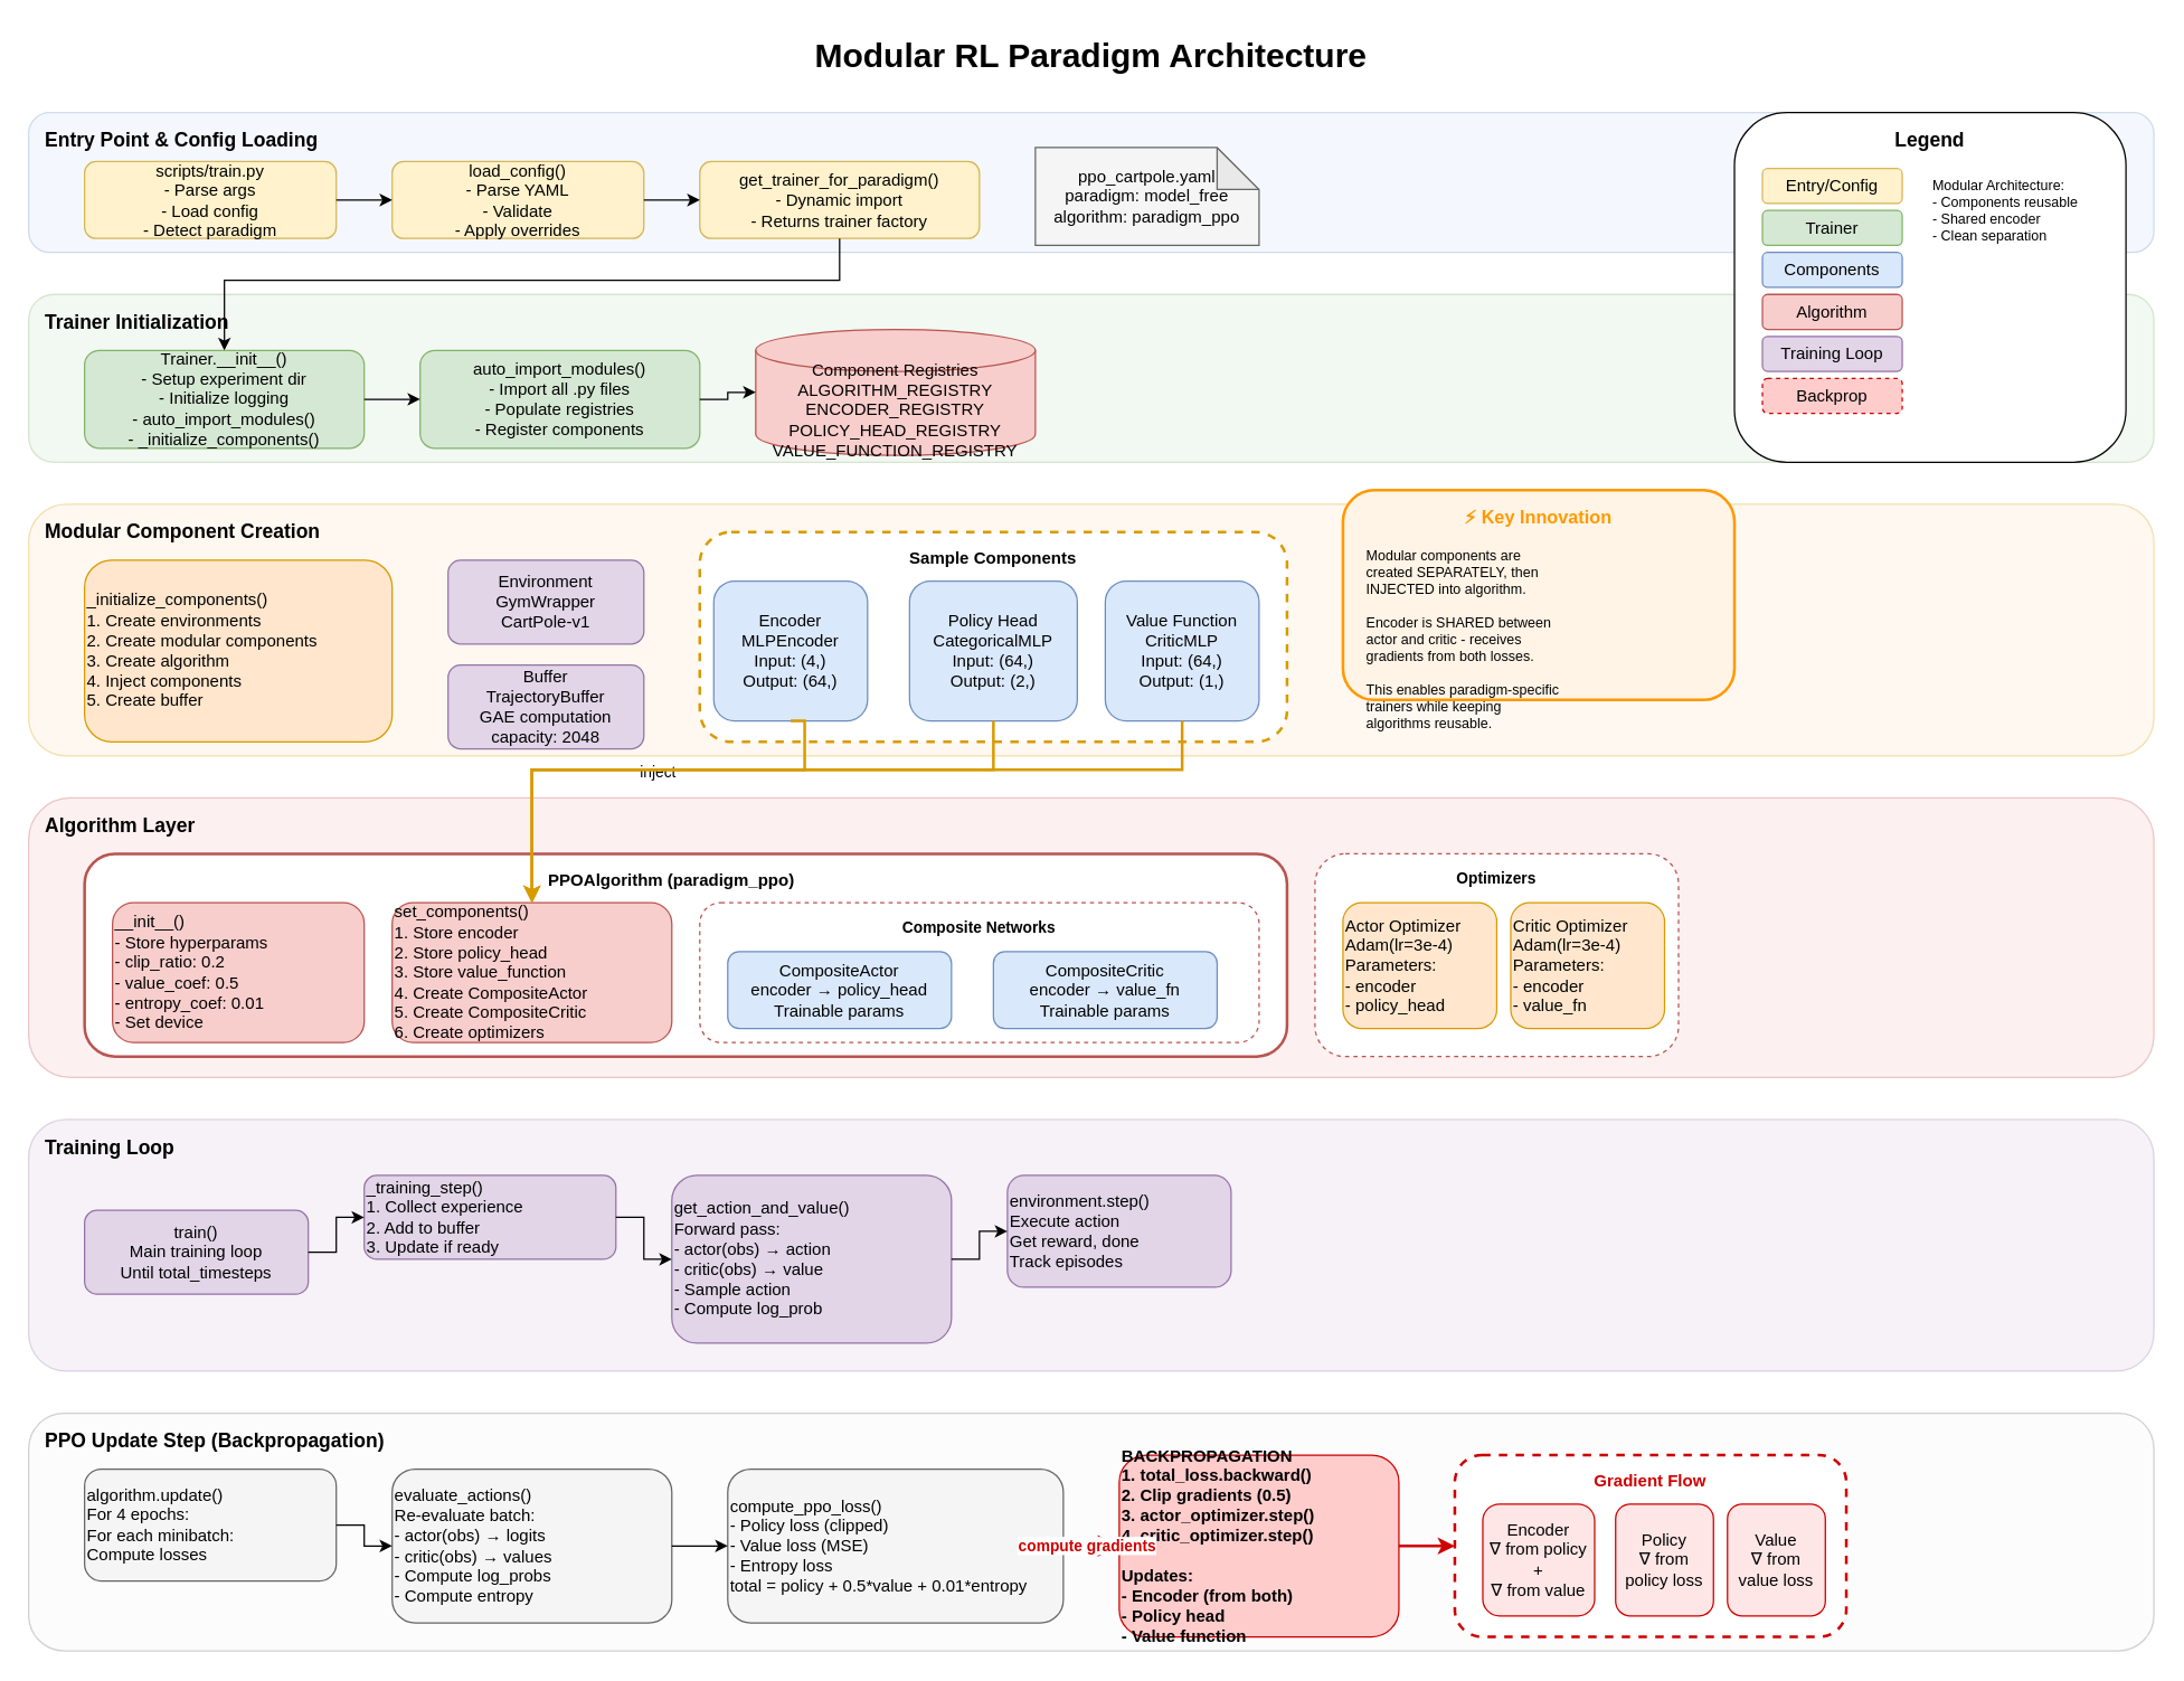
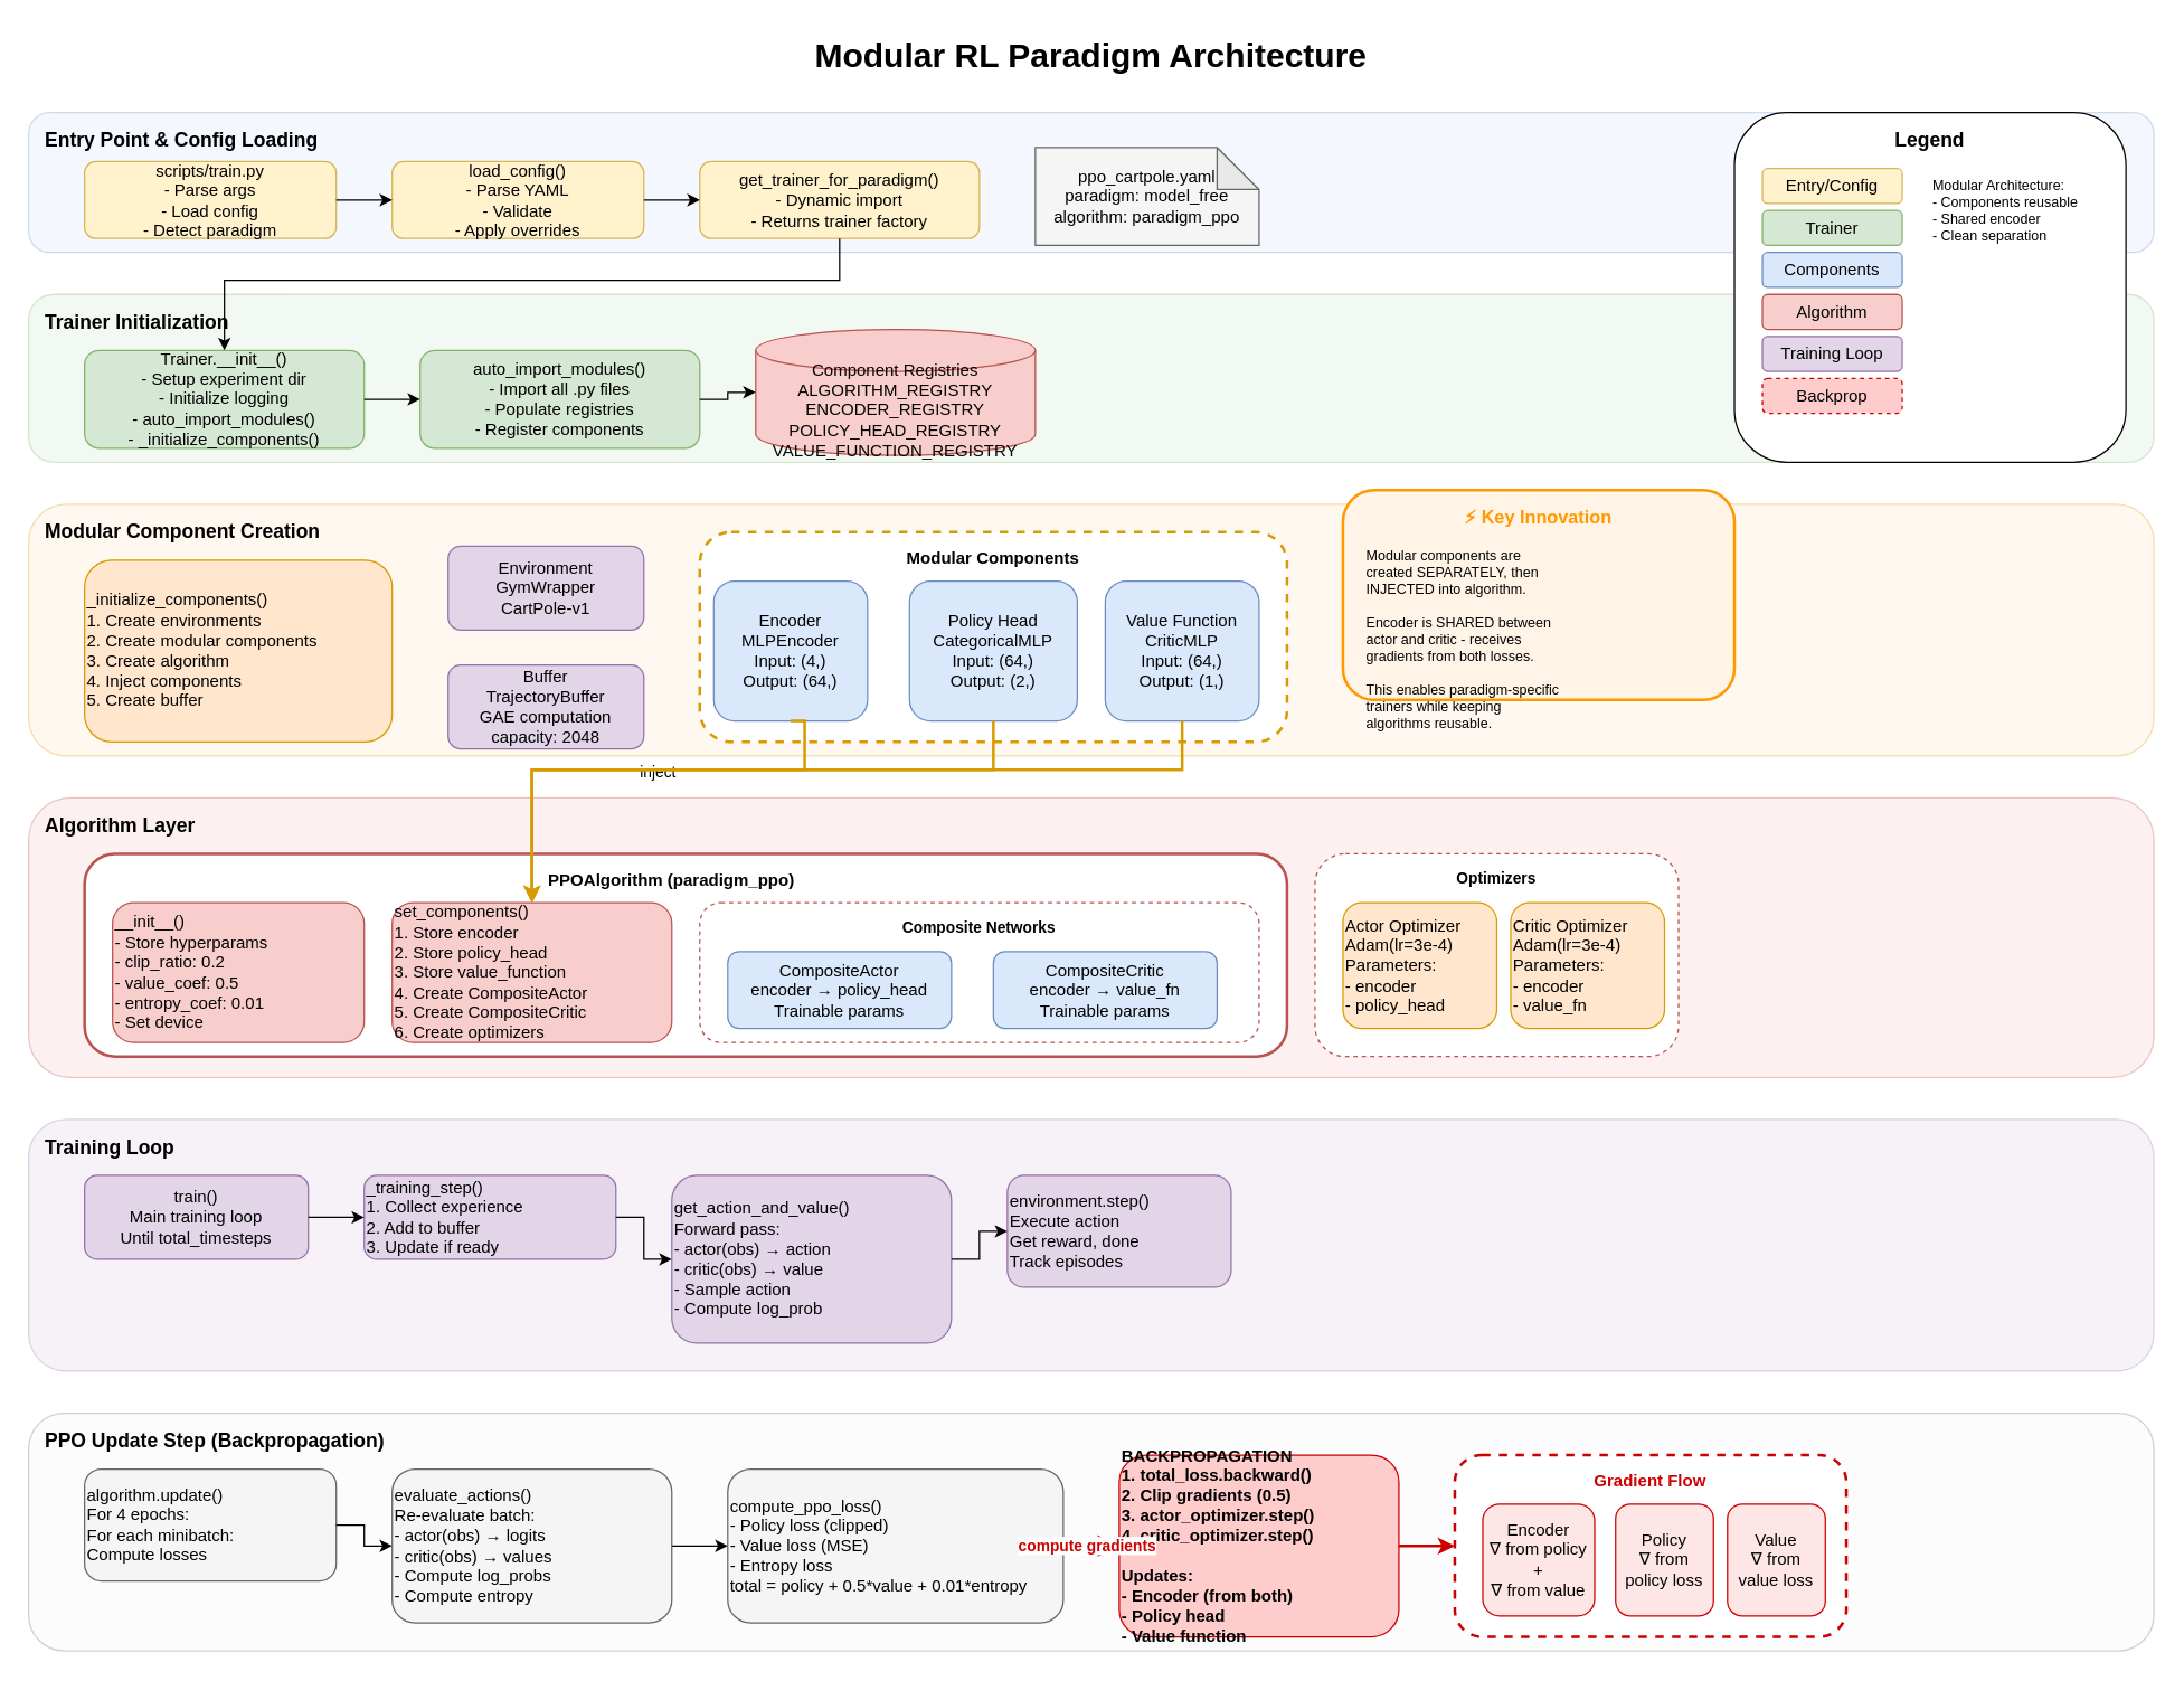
- <mxCell id="24" value="Sample Components" style="text;html=1;strokeColor=none;fillColor=none;align=center;verticalAlign=top;whiteSpace=wrap;rounded=0;fontSize=12;fontStyle=1" vertex="1" parent="1"><mxGeometry x="620" y="385" width="180" height="20" as="geometry" /></mxCell>
+ <mxCell id="24" value="Modular Components" style="text;html=1;strokeColor=none;fillColor=none;align=center;verticalAlign=top;whiteSpace=wrap;rounded=0;fontSize=12;fontStyle=1" vertex="1" parent="1"><mxGeometry x="620" y="385" width="180" height="20" as="geometry" /></mxCell>
- <mxCell id="22" value="Environment&#10;GymWrapper&#10;CartPole-v1" style="rounded=1;whiteSpace=wrap;html=1;fillColor=#e1d5e7;strokeColor=#9673a6;" vertex="1" parent="1"><mxGeometry x="320" y="400" width="140" height="60" as="geometry" /></mxCell>
+ <mxCell id="22" value="Environment&#10;GymWrapper&#10;CartPole-v1" style="rounded=1;whiteSpace=wrap;html=1;fillColor=#e1d5e7;strokeColor=#9673a6;" vertex="1" parent="1"><mxGeometry x="320" y="390" width="140" height="60" as="geometry" /></mxCell>
- <mxCell id="49" value="train()&#10;Main training loop&#10;Until total_timesteps" style="rounded=1;whiteSpace=wrap;html=1;fillColor=#e1d5e7;strokeColor=#9673a6;" vertex="1" parent="1"><mxGeometry x="60" y="865" width="160" height="60" as="geometry" /></mxCell>
+ <mxCell id="49" value="train()&#10;Main training loop&#10;Until total_timesteps" style="rounded=1;whiteSpace=wrap;html=1;fillColor=#e1d5e7;strokeColor=#9673a6;" vertex="1" parent="1"><mxGeometry x="60" y="840" width="160" height="60" as="geometry" /></mxCell>
